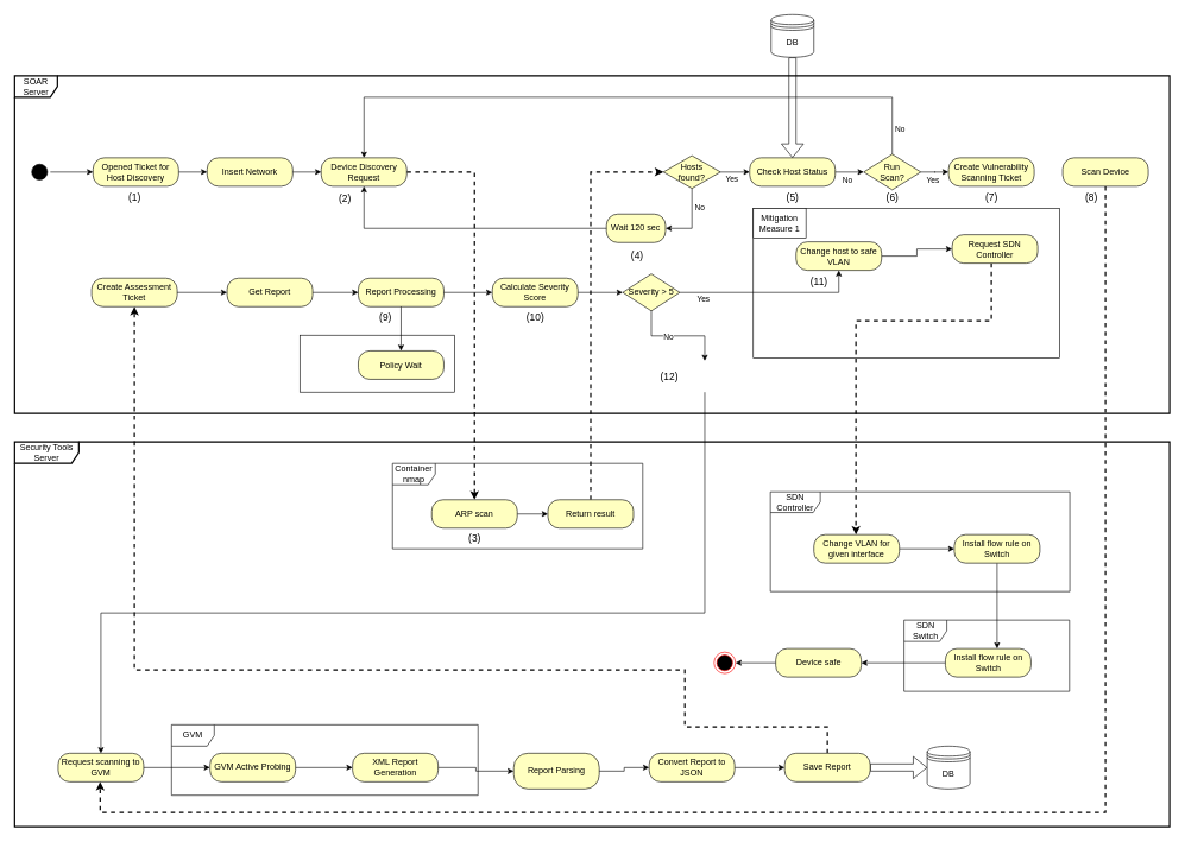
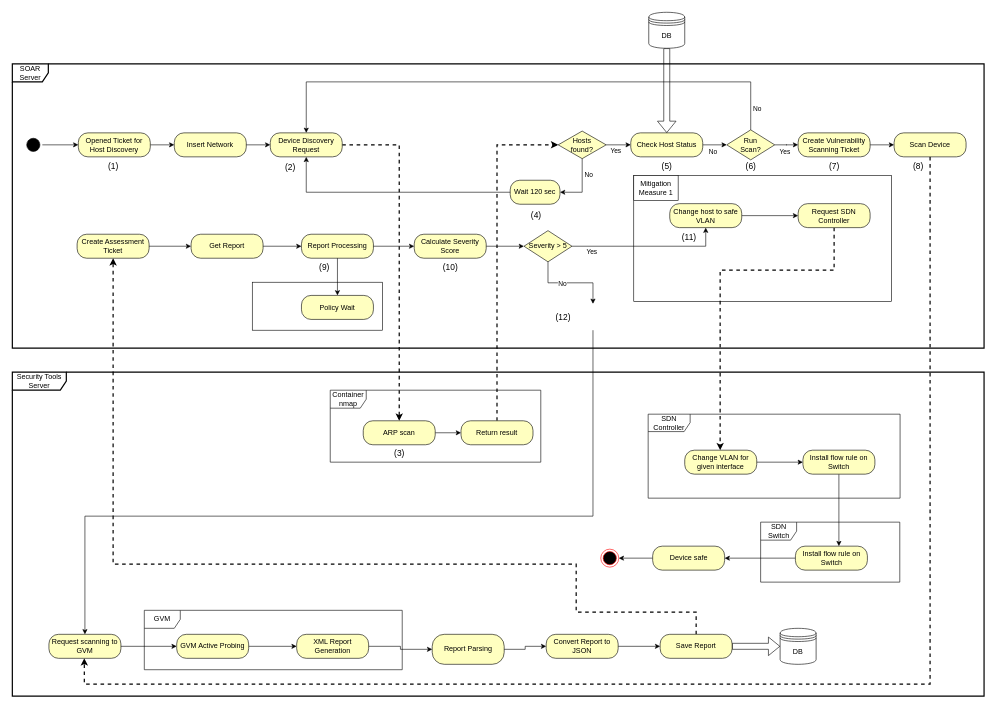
+ <mxCell id="29" value="" style="edgeStyle=orthogonalEdgeStyle;rounded=0;orthogonalLoop=1;jettySize=auto;html=1;" parent="1" source="30" target="32" edge="1"><mxGeometry relative="1" as="geometry" /></mxCell>
- <mxCell id="61" value="Request SDN Controller" style="rounded=1;whiteSpace=wrap;html=1;arcSize=40;fontColor=#000000;fillColor=#ffffc0;strokeColor=default;" parent="1" vertex="1"><mxGeometry x="1335" y="329" width="120" height="40" as="geometry" /></mxCell>
+ <mxCell id="61" value="Request SDN Controller" style="rounded=1;whiteSpace=wrap;html=1;arcSize=40;fontColor=#000000;fillColor=#ffffc0;strokeColor=default;" parent="1" vertex="1"><mxGeometry x="1330" y="339" width="120" height="40" as="geometry" /></mxCell>
